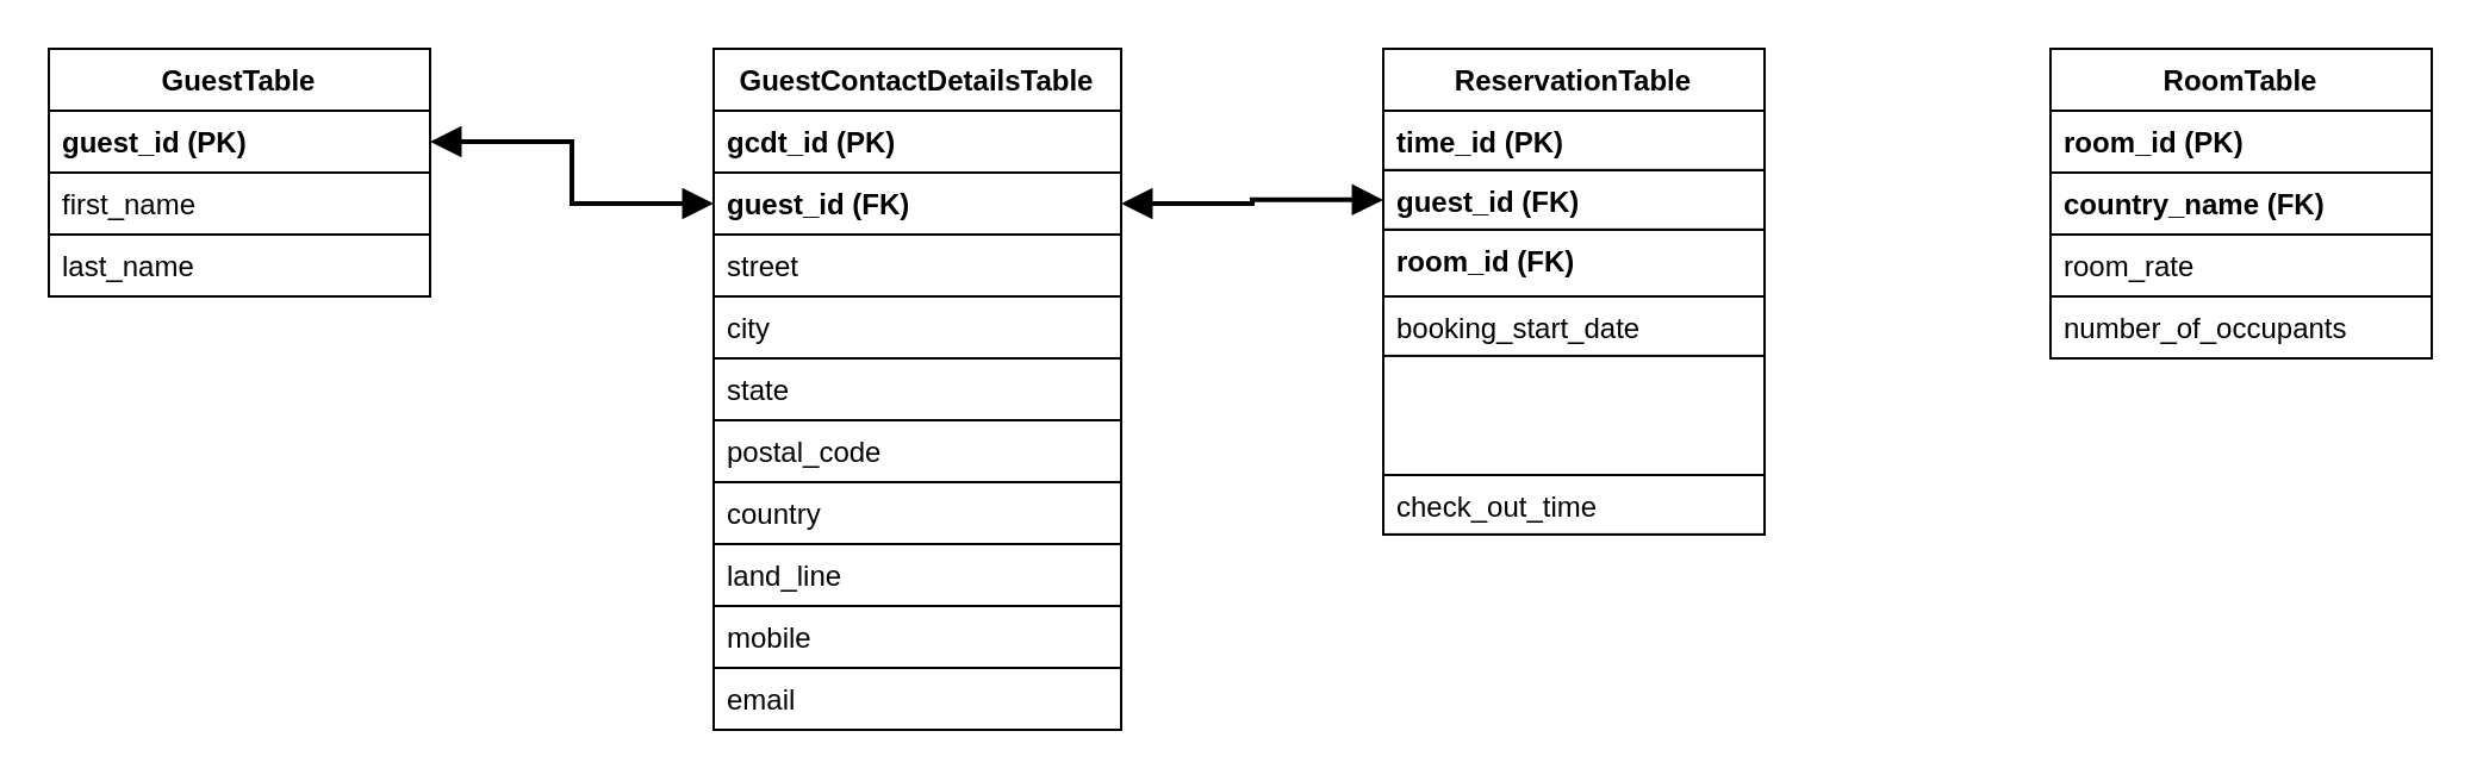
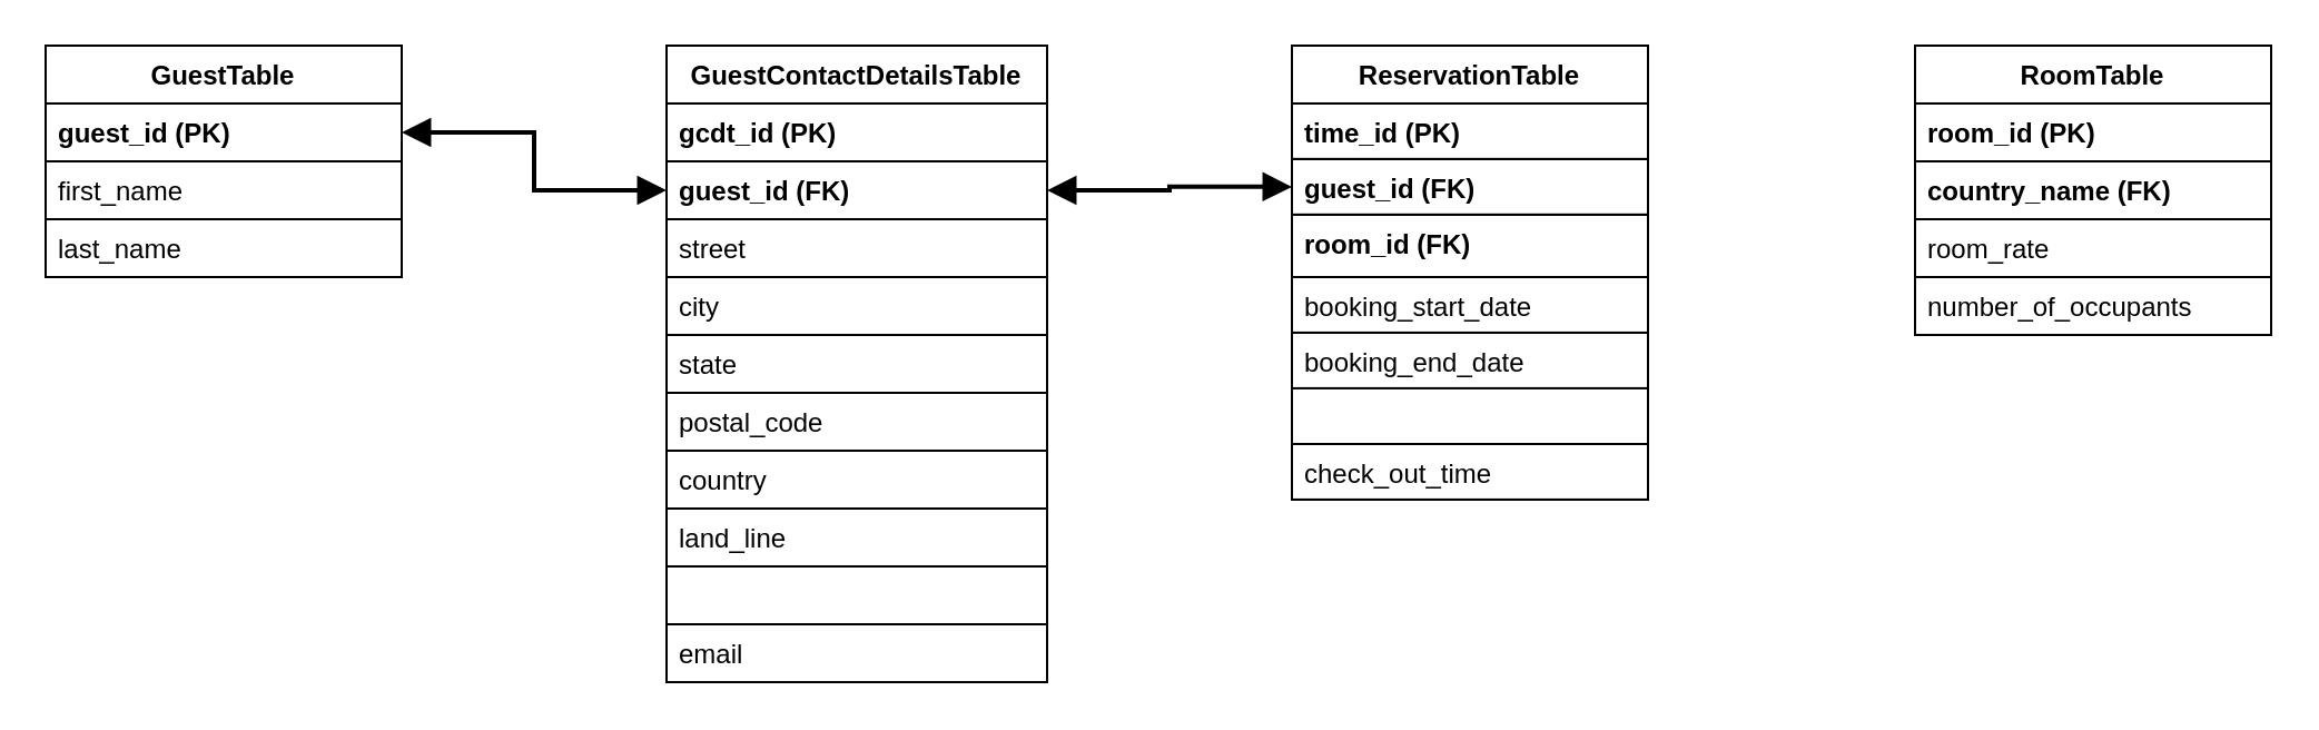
+ <mxCell id="34" value="booking_end_date" style="text;align=left;verticalAlign=top;spacingLeft=4;spacingRight=4;overflow=hidden;rotatable=1;points=[[0,0.5],[1,0.5]];portConstraint=eastwest;rounded=0;shadow=0;html=0;strokeColor=default;movable=1;resizable=1;deletable=1;editable=1;connectable=1;" parent="26" vertex="1"><mxGeometry y="129" width="160" height="24.96" as="geometry" /></mxCell>
- <mxCell id="16" value="mobile" style="text;align=left;verticalAlign=top;spacingLeft=4;spacingRight=4;overflow=hidden;rotatable=0;points=[[0,0.5],[1,0.5]];portConstraint=eastwest;strokeColor=default;" parent="6" vertex="1"><mxGeometry y="234" width="171" height="26" as="geometry" /></mxCell>
